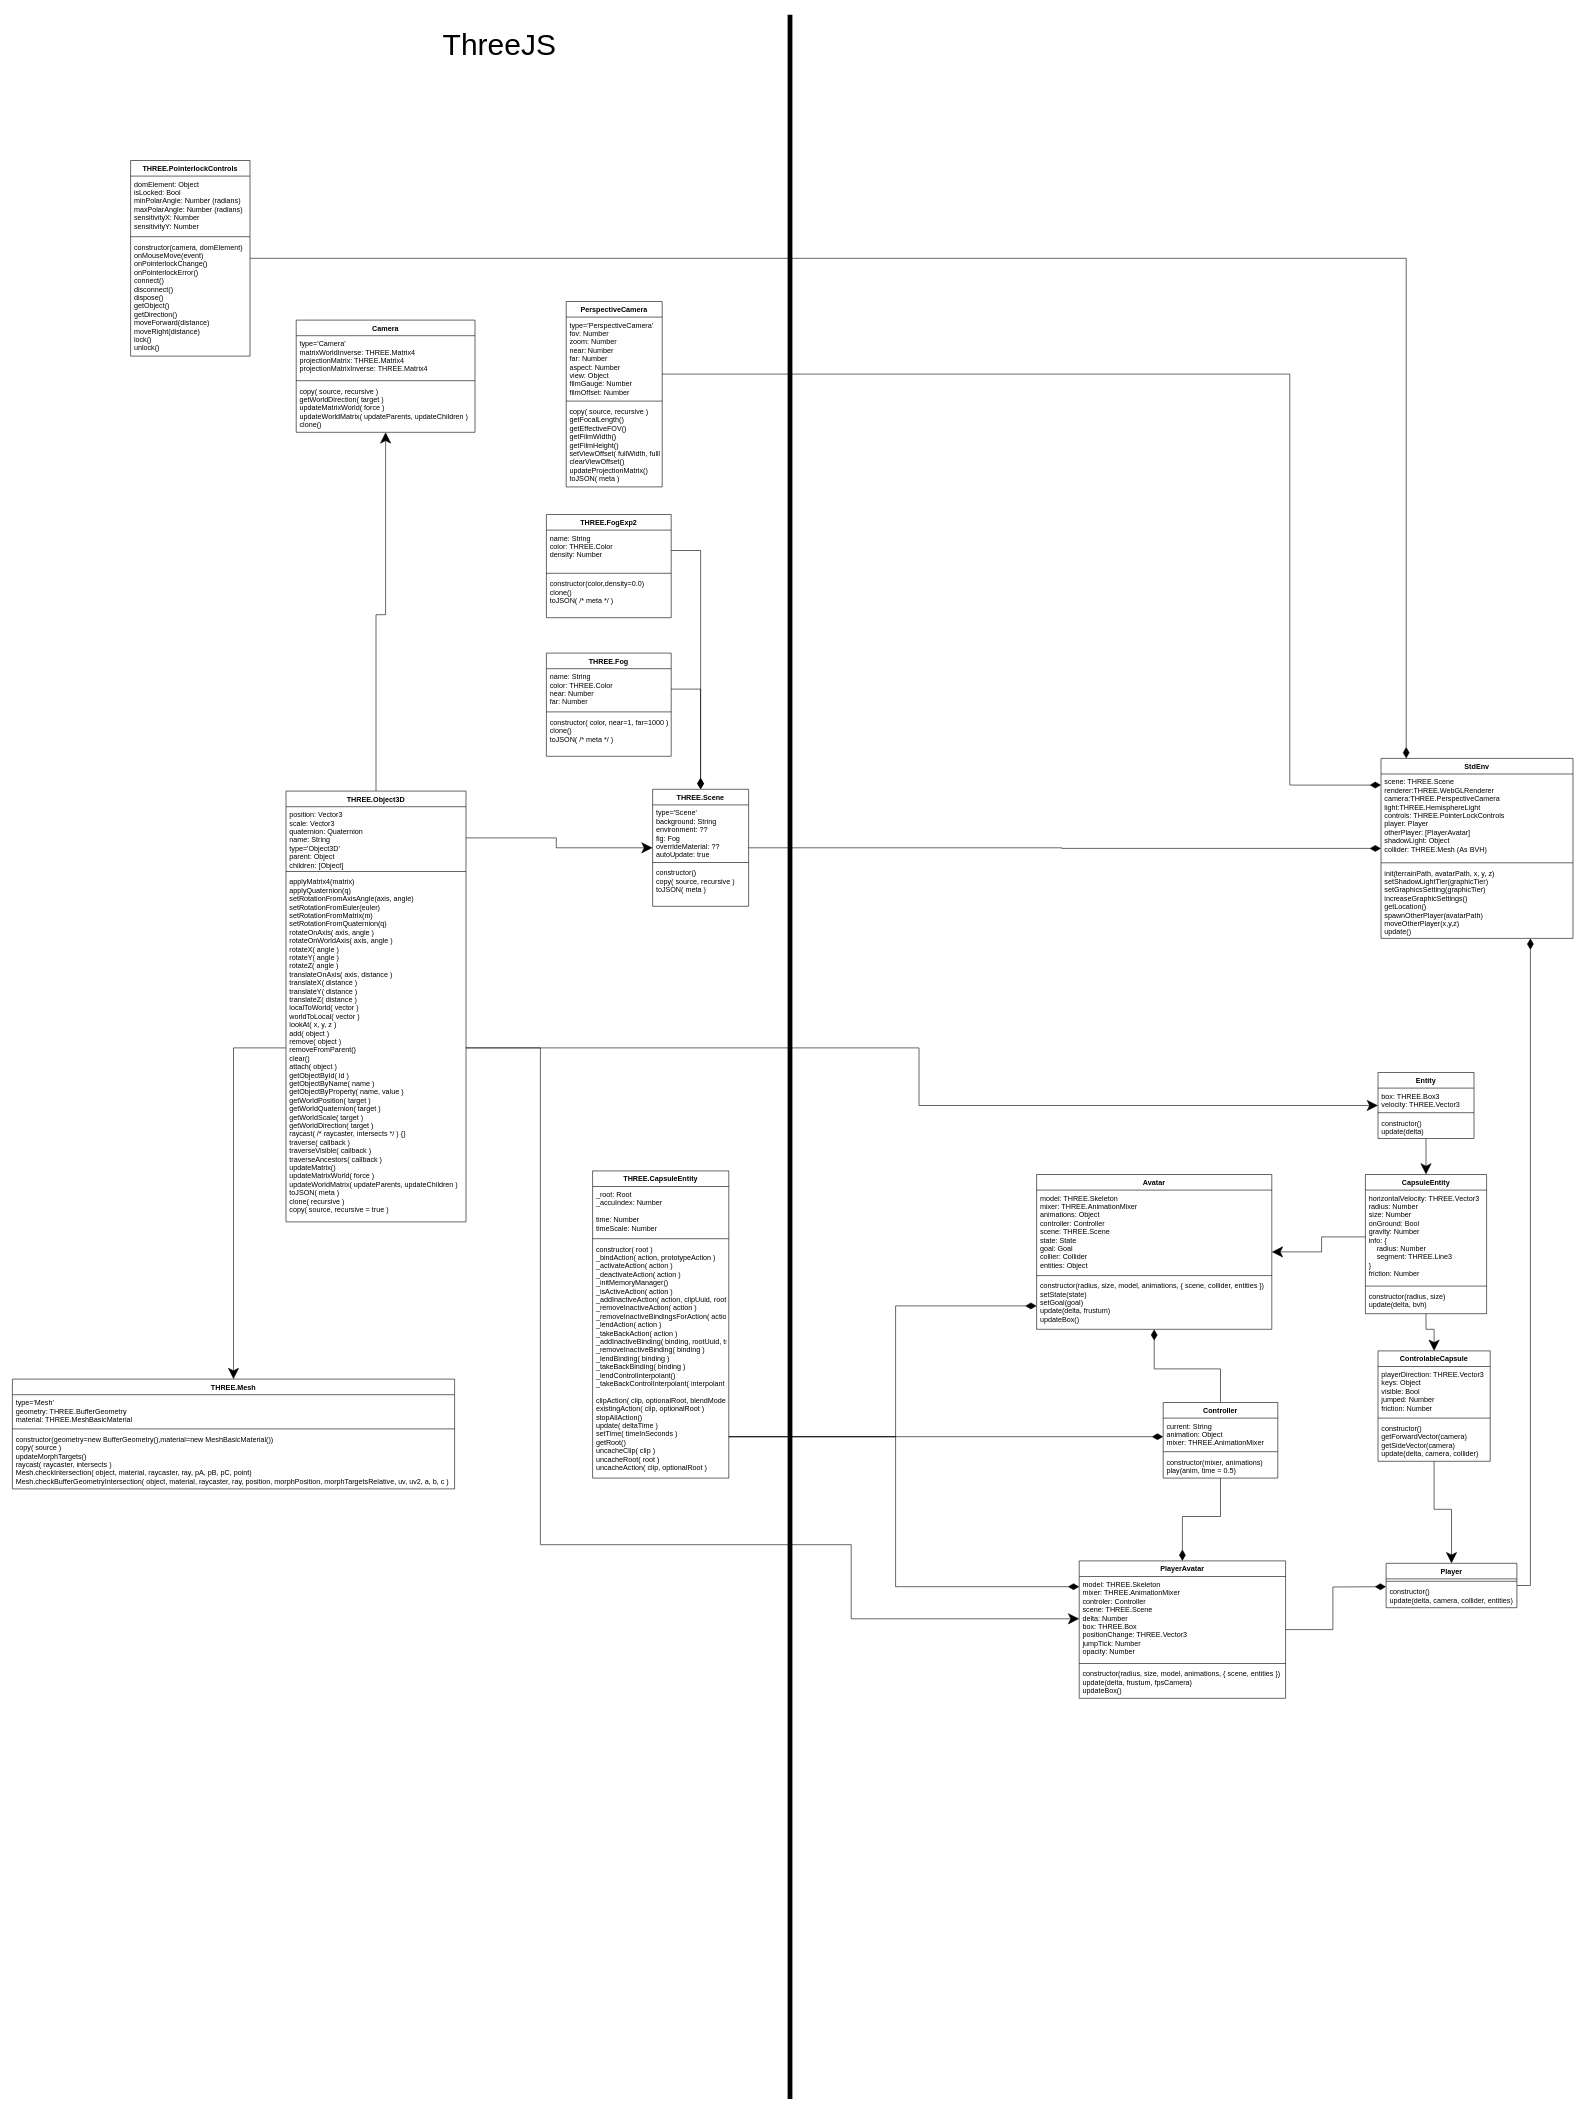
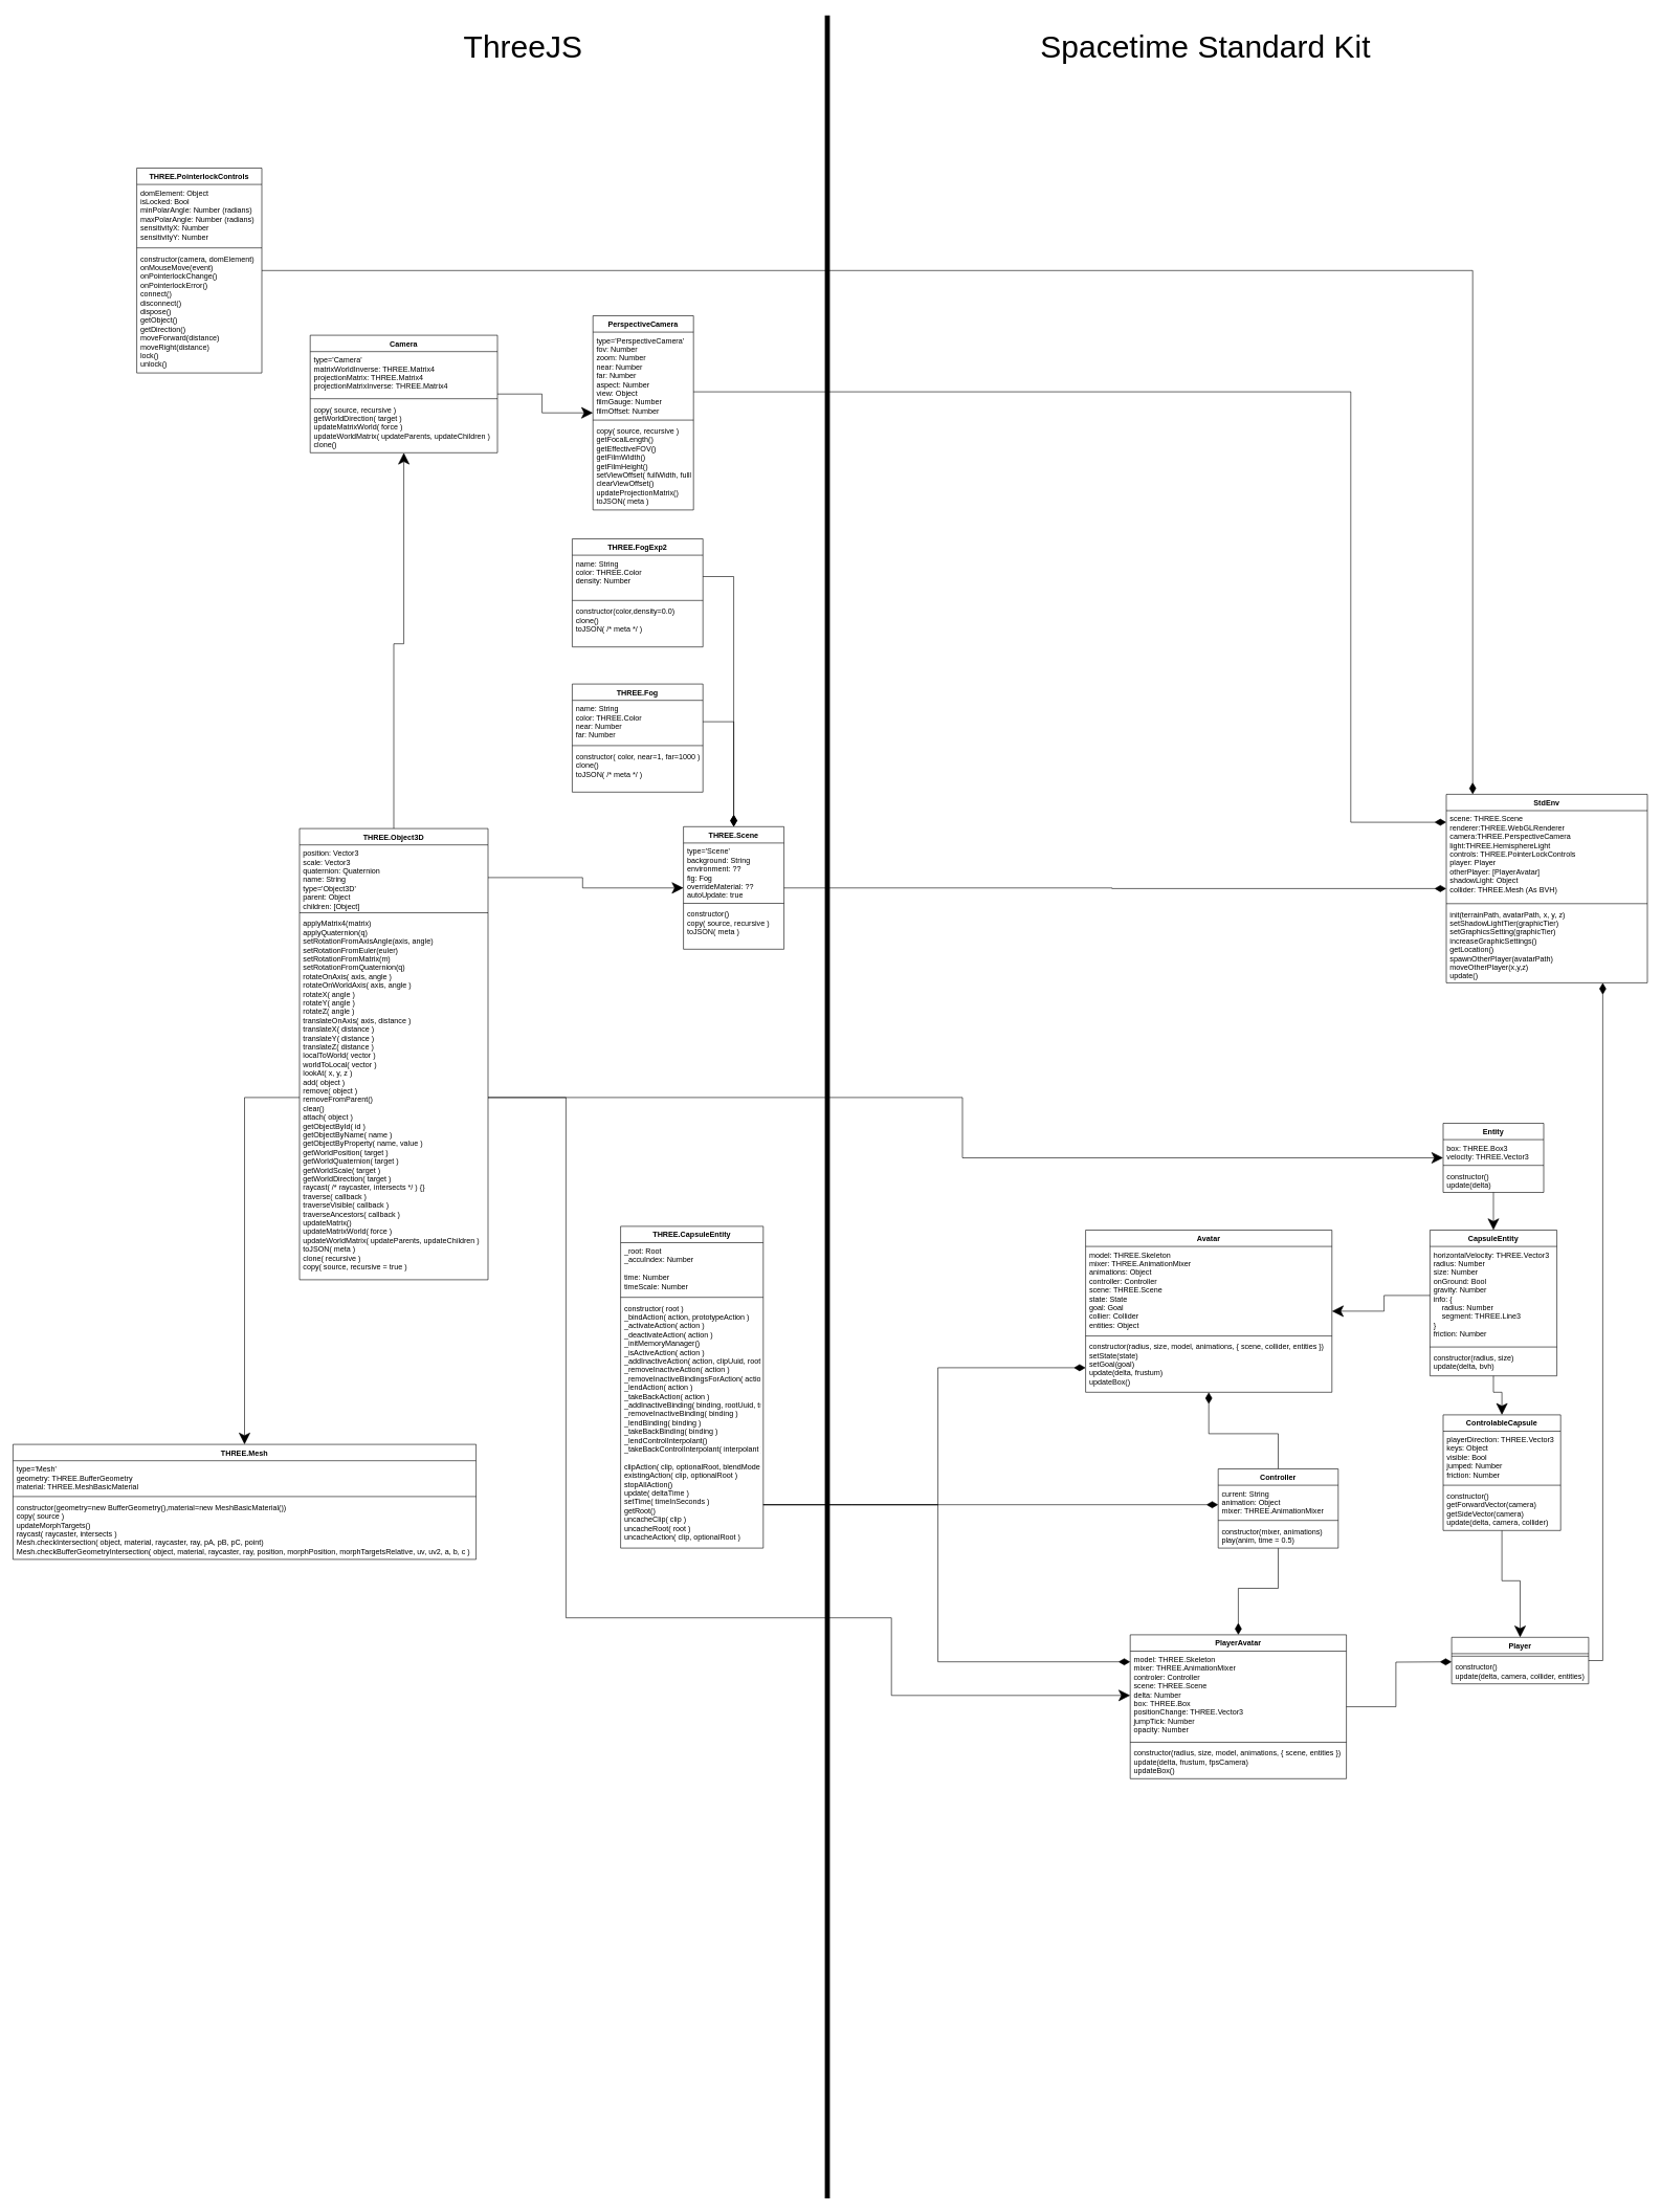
+ <mxCell id="75" value="&lt;font style=&quot;font-size: 50px&quot;&gt;Spacetime Standard Kit&lt;/font&gt;" style="text;html=1;strokeColor=none;fillColor=none;align=center;verticalAlign=middle;whiteSpace=wrap;rounded=0;" parent="1" vertex="1"><mxGeometry x="1633" y="20" width="570" height="108" as="geometry" /></mxCell>
+ <mxCell id="64" style="edgeStyle=orthogonalEdgeStyle;rounded=0;orthogonalLoop=1;jettySize=auto;html=1;endArrow=classic;endFill=1;endSize=16;strokeWidth=1;" parent="1" source="65" target="69" edge="1"><mxGeometry relative="1" as="geometry" /></mxCell>
